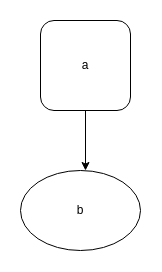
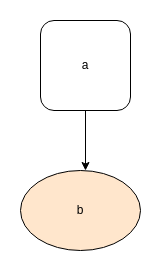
- <mxCell id="2" value="b" style="ellipse;whiteSpace=wrap;html=1;" vertex="1" parent="1"><mxGeometry x="20" y="170" width="120" height="80" as="geometry" /></mxCell>
+ <mxCell id="2" value="b" style="ellipse;whiteSpace=wrap;html=1;fillColor=#ffe6cc;" vertex="1" parent="1"><mxGeometry x="20" y="170" width="120" height="80" as="geometry" /></mxCell>
